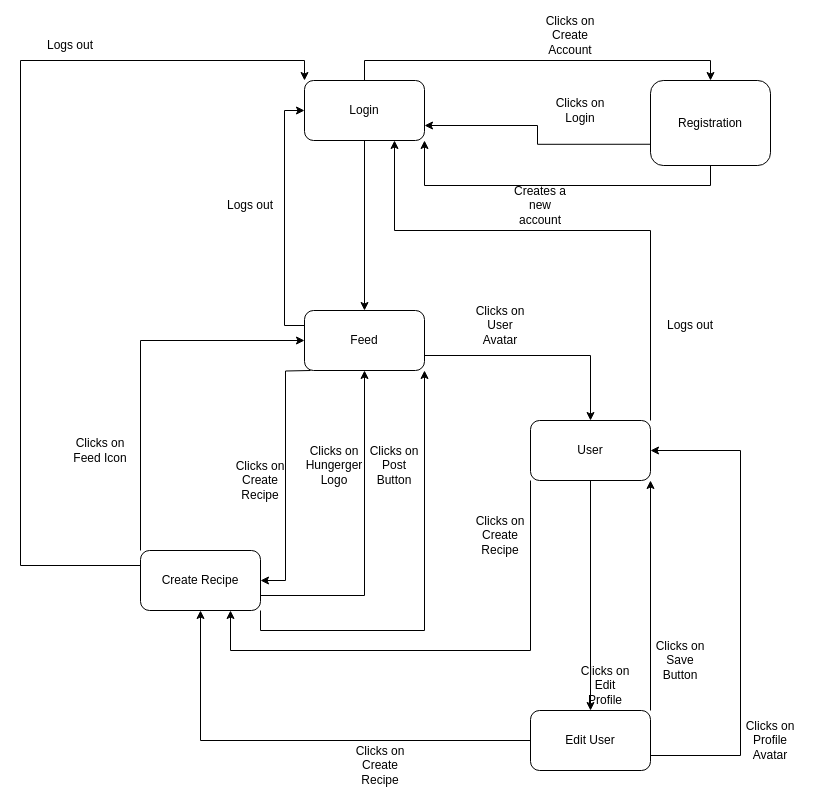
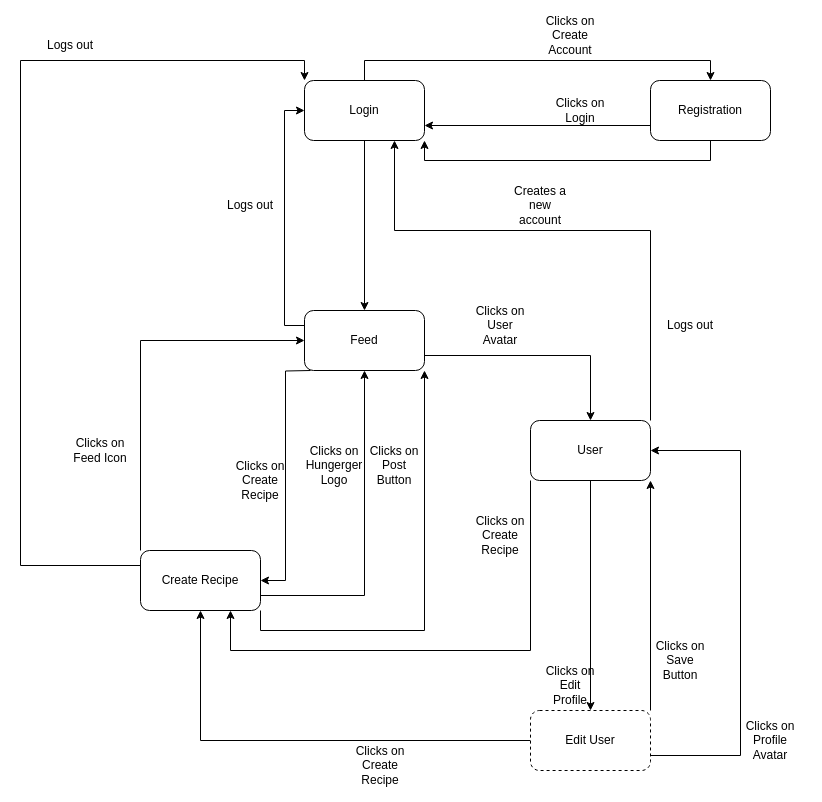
- <mxCell id="7" value="Registration" style="rounded=1;whiteSpace=wrap;html=1;" vertex="1" parent="1"><mxGeometry x="650" y="80" width="120" height="85" as="geometry" /></mxCell>
+ <mxCell id="7" value="Registration" style="rounded=1;whiteSpace=wrap;html=1;" vertex="1" parent="1"><mxGeometry x="650" y="80" width="120" height="60" as="geometry" /></mxCell>
- <mxCell id="37" value="Clicks on Edit Profile" style="text;html=1;strokeColor=none;fillColor=none;align=center;verticalAlign=middle;whiteSpace=wrap;rounded=0;" vertex="1" parent="1"><mxGeometry x="575" y="670" width="60" height="30" as="geometry" /></mxCell>
+ <mxCell id="37" value="Clicks on Edit Profile" style="text;html=1;strokeColor=none;fillColor=none;align=center;verticalAlign=middle;whiteSpace=wrap;rounded=0;" vertex="1" parent="1"><mxGeometry x="540" y="670" width="60" height="30" as="geometry" /></mxCell>
- <mxCell id="36" value="Edit User" style="rounded=1;whiteSpace=wrap;html=1;" vertex="1" parent="1"><mxGeometry x="530" y="710" width="120" height="60" as="geometry" /></mxCell>
+ <mxCell id="36" value="Edit User" style="rounded=1;whiteSpace=wrap;html=1;dashed=1;" vertex="1" parent="1"><mxGeometry x="530" y="710" width="120" height="60" as="geometry" /></mxCell>
